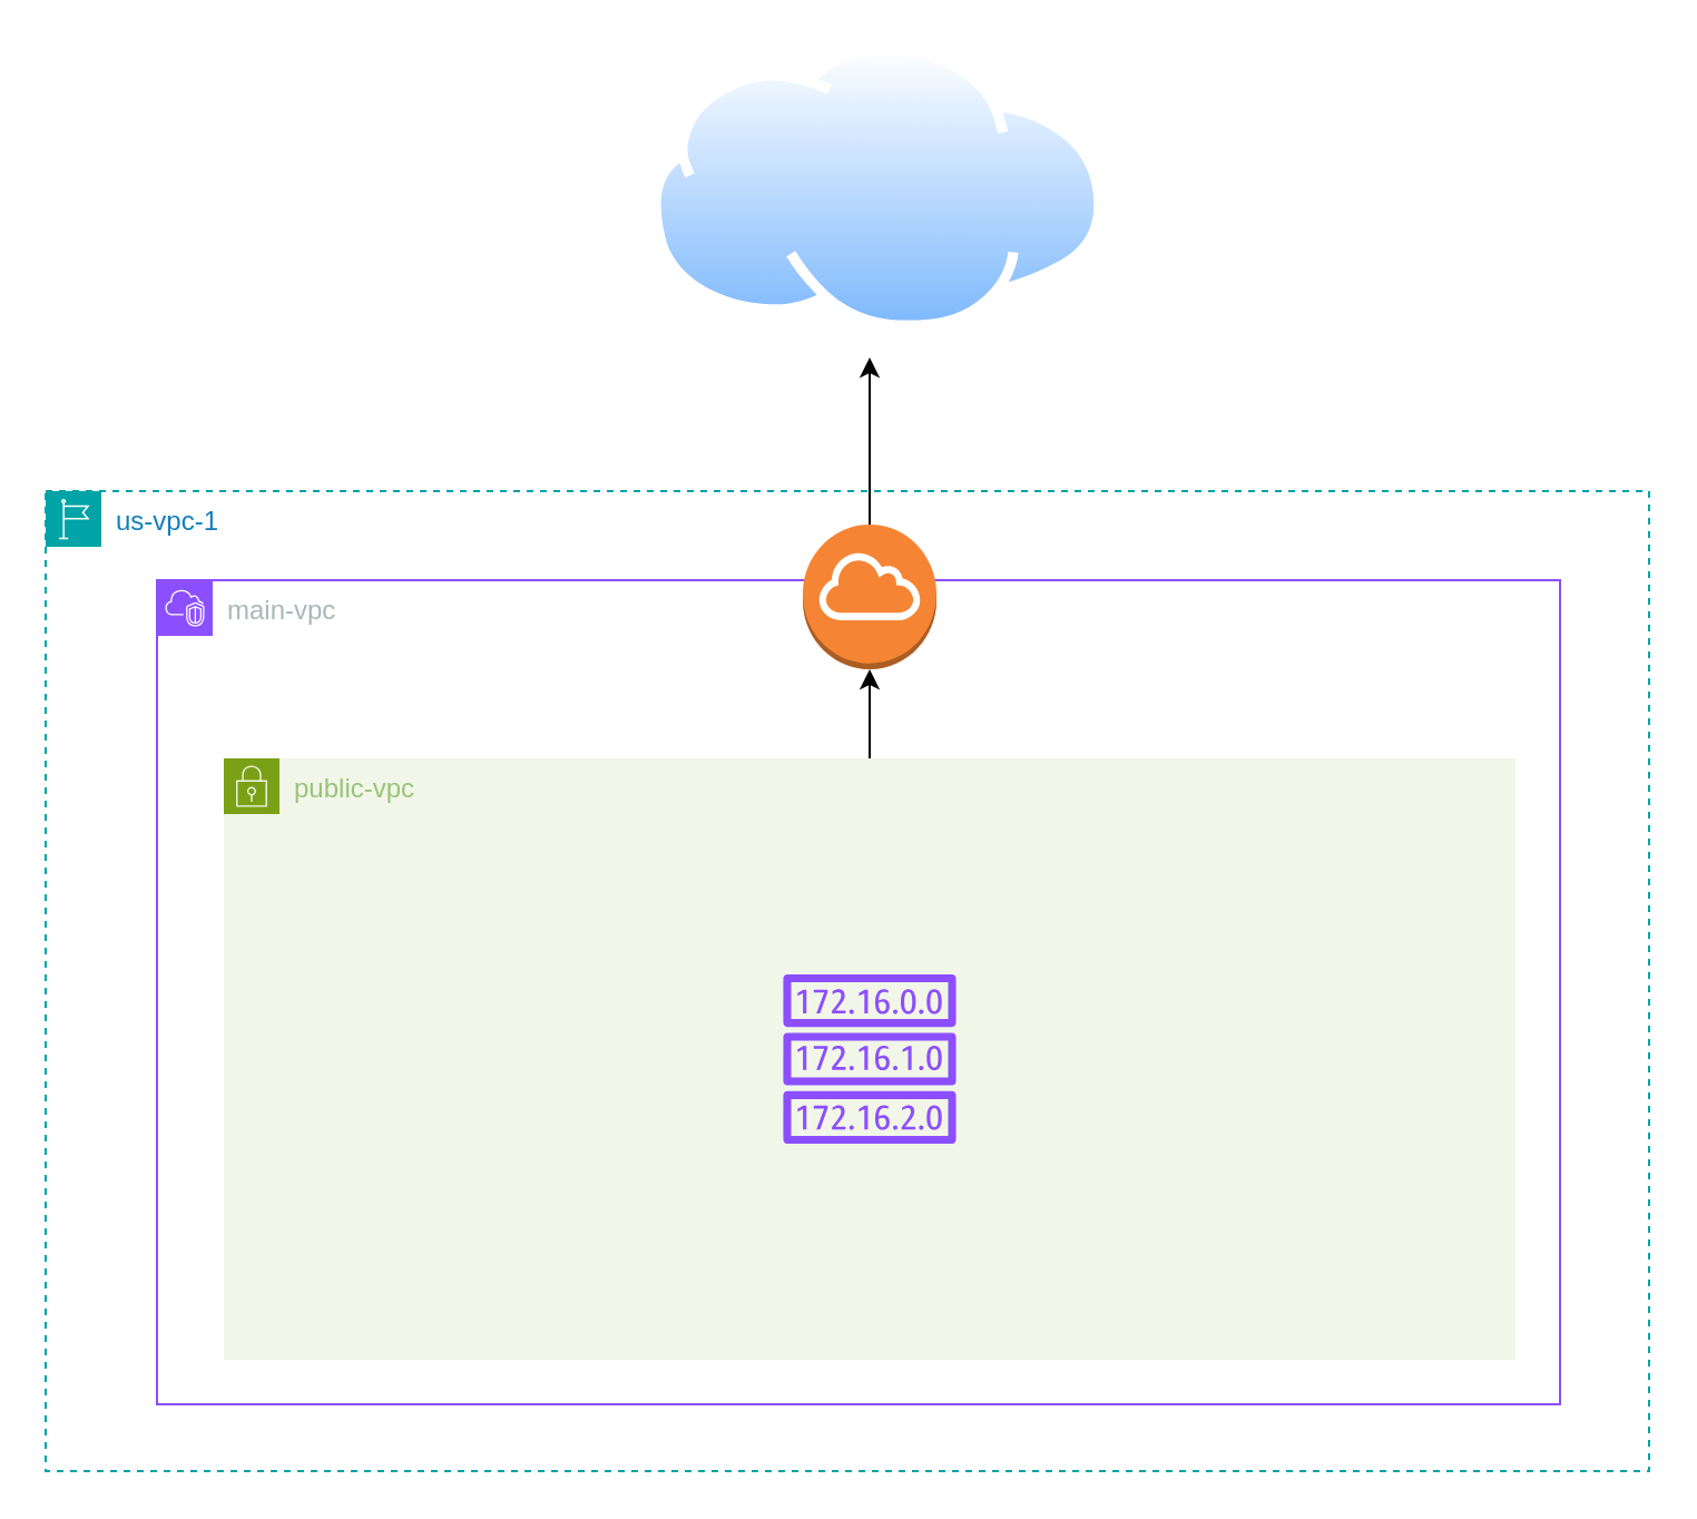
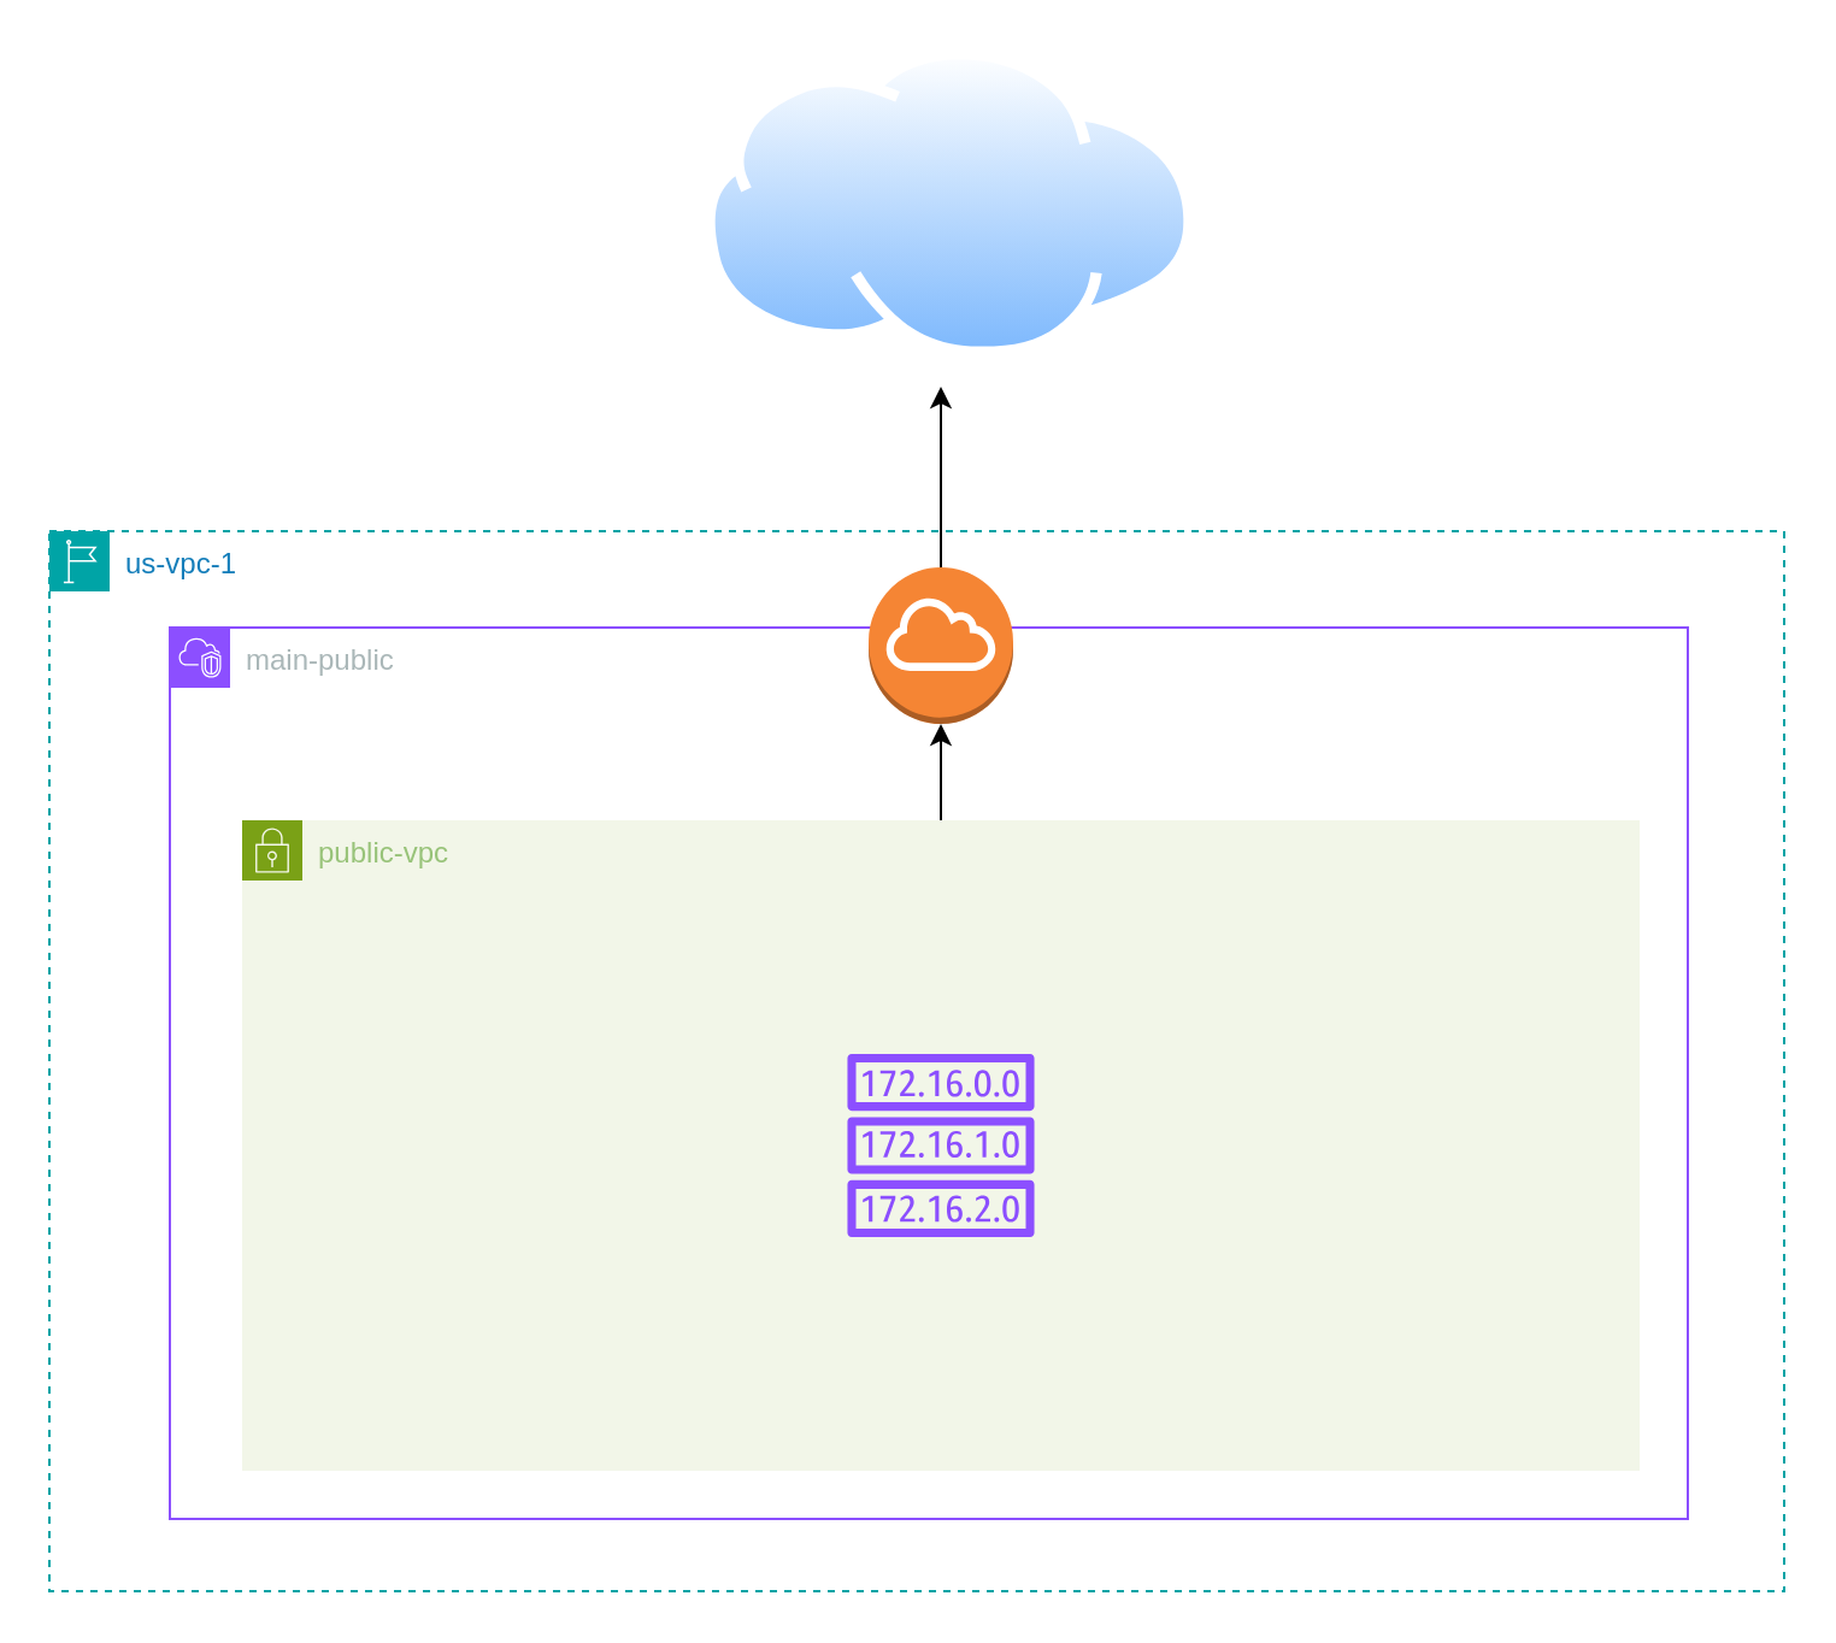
- <mxCell id="3" value="main-vpc" style="points=[[0,0],[0.25,0],[0.5,0],[0.75,0],[1,0],[1,0.25],[1,0.5],[1,0.75],[1,1],[0.75,1],[0.5,1],[0.25,1],[0,1],[0,0.75],[0,0.5],[0,0.25]];outlineConnect=0;gradientColor=none;html=1;whiteSpace=wrap;fontSize=12;fontStyle=0;container=1;pointerEvents=0;collapsible=0;recursiveResize=0;shape=mxgraph.aws4.group;grIcon=mxgraph.aws4.group_vpc2;strokeColor=#8C4FFF;fillColor=none;verticalAlign=top;align=left;spacingLeft=30;fontColor=#AAB7B8;dashed=0;" vertex="1" parent="2"><mxGeometry x="50" y="40" width="630" height="370" as="geometry" /></mxCell>
+ <mxCell id="3" value="main-public" style="points=[[0,0],[0.25,0],[0.5,0],[0.75,0],[1,0],[1,0.25],[1,0.5],[1,0.75],[1,1],[0.75,1],[0.5,1],[0.25,1],[0,1],[0,0.75],[0,0.5],[0,0.25]];outlineConnect=0;gradientColor=none;html=1;whiteSpace=wrap;fontSize=12;fontStyle=0;container=1;pointerEvents=0;collapsible=0;recursiveResize=0;shape=mxgraph.aws4.group;grIcon=mxgraph.aws4.group_vpc2;strokeColor=#8C4FFF;fillColor=none;verticalAlign=top;align=left;spacingLeft=30;fontColor=#AAB7B8;dashed=0;" vertex="1" parent="2"><mxGeometry x="50" y="40" width="630" height="370" as="geometry" /></mxCell>
